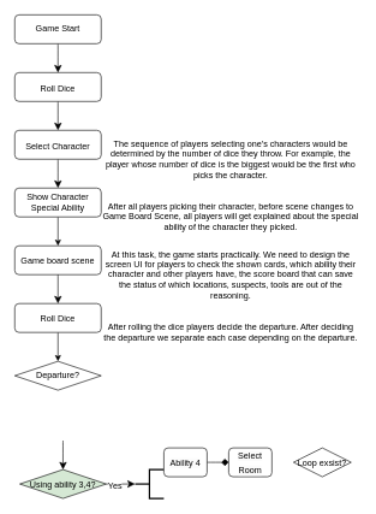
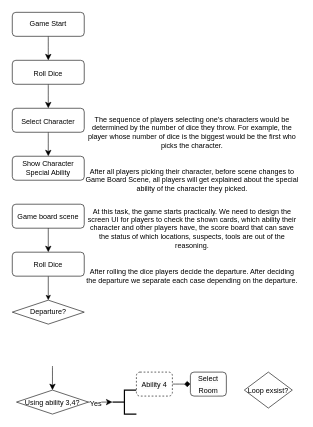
- <mxCell id="19" style="edgeStyle=orthogonalEdgeStyle;rounded=0;orthogonalLoop=1;jettySize=auto;html=1;exitX=0.5;exitY=1;exitDx=0;exitDy=0;entryX=0.5;entryY=0;entryDx=0;entryDy=0;" edge="1" parent="1" source="20" target="8"><mxGeometry relative="1" as="geometry" /></mxCell>
- <mxCell id="14" value="&lt;span style=&quot;color: rgb(0, 0, 0); font-family: Helvetica; font-size: 12px; font-style: normal; font-variant-ligatures: normal; font-variant-caps: normal; font-weight: 400; letter-spacing: normal; orphans: 2; text-align: center; text-indent: 0px; text-transform: none; widows: 2; word-spacing: 0px; -webkit-text-stroke-width: 0px; background-color: rgb(251, 251, 251); text-decoration-thickness: initial; text-decoration-style: initial; text-decoration-color: initial; float: none; display: inline !important;&quot;&gt;Ability 4&lt;/span&gt;" style="rounded=1;whiteSpace=wrap;html=1;fontSize=16;" vertex="1" parent="1"><mxGeometry x="227" y="620" width="60" height="40" as="geometry" /></mxCell>
+ <mxCell id="14" value="&lt;span style=&quot;color: rgb(0, 0, 0); font-family: Helvetica; font-size: 12px; font-style: normal; font-variant-ligatures: normal; font-variant-caps: normal; font-weight: 400; letter-spacing: normal; orphans: 2; text-align: center; text-indent: 0px; text-transform: none; widows: 2; word-spacing: 0px; -webkit-text-stroke-width: 0px; background-color: rgb(251, 251, 251); text-decoration-thickness: initial; text-decoration-style: initial; text-decoration-color: initial; float: none; display: inline !important;&quot;&gt;Ability 4&lt;/span&gt;" style="rounded=1;whiteSpace=wrap;html=1;fontSize=16;dashed=1;" vertex="1" parent="1"><mxGeometry x="227" y="620" width="60" height="40" as="geometry" /></mxCell>
- <mxCell id="16" value="&lt;font style=&quot;font-size: 12px;&quot;&gt;Loop exsist?&lt;/font&gt;" style="rhombus;whiteSpace=wrap;html=1;fontSize=16;" vertex="1" parent="1"><mxGeometry x="407" y="620" width="80" height="40" as="geometry" /></mxCell>
+ <mxCell id="16" value="&lt;font style=&quot;font-size: 12px;&quot;&gt;Loop exsist?&lt;/font&gt;" style="rhombus;whiteSpace=wrap;html=1;fontSize=16;" vertex="1" parent="1"><mxGeometry x="407" y="620" width="80" height="60" as="geometry" /></mxCell>
- <mxCell id="9" value="&lt;font style=&quot;font-size: 12px;&quot;&gt;Using ability 3,4?&lt;/font&gt;" style="rhombus;whiteSpace=wrap;html=1;fontSize=16;fillColor=#d5e8d4;" vertex="1" parent="1"><mxGeometry x="27" y="650" width="120" height="40" as="geometry" /></mxCell>
+ <mxCell id="9" value="&lt;font style=&quot;font-size: 12px;&quot;&gt;Using ability 3,4?&lt;/font&gt;" style="rhombus;whiteSpace=wrap;html=1;fontSize=16;" vertex="1" parent="1"><mxGeometry x="27" y="650" width="120" height="40" as="geometry" /></mxCell>
